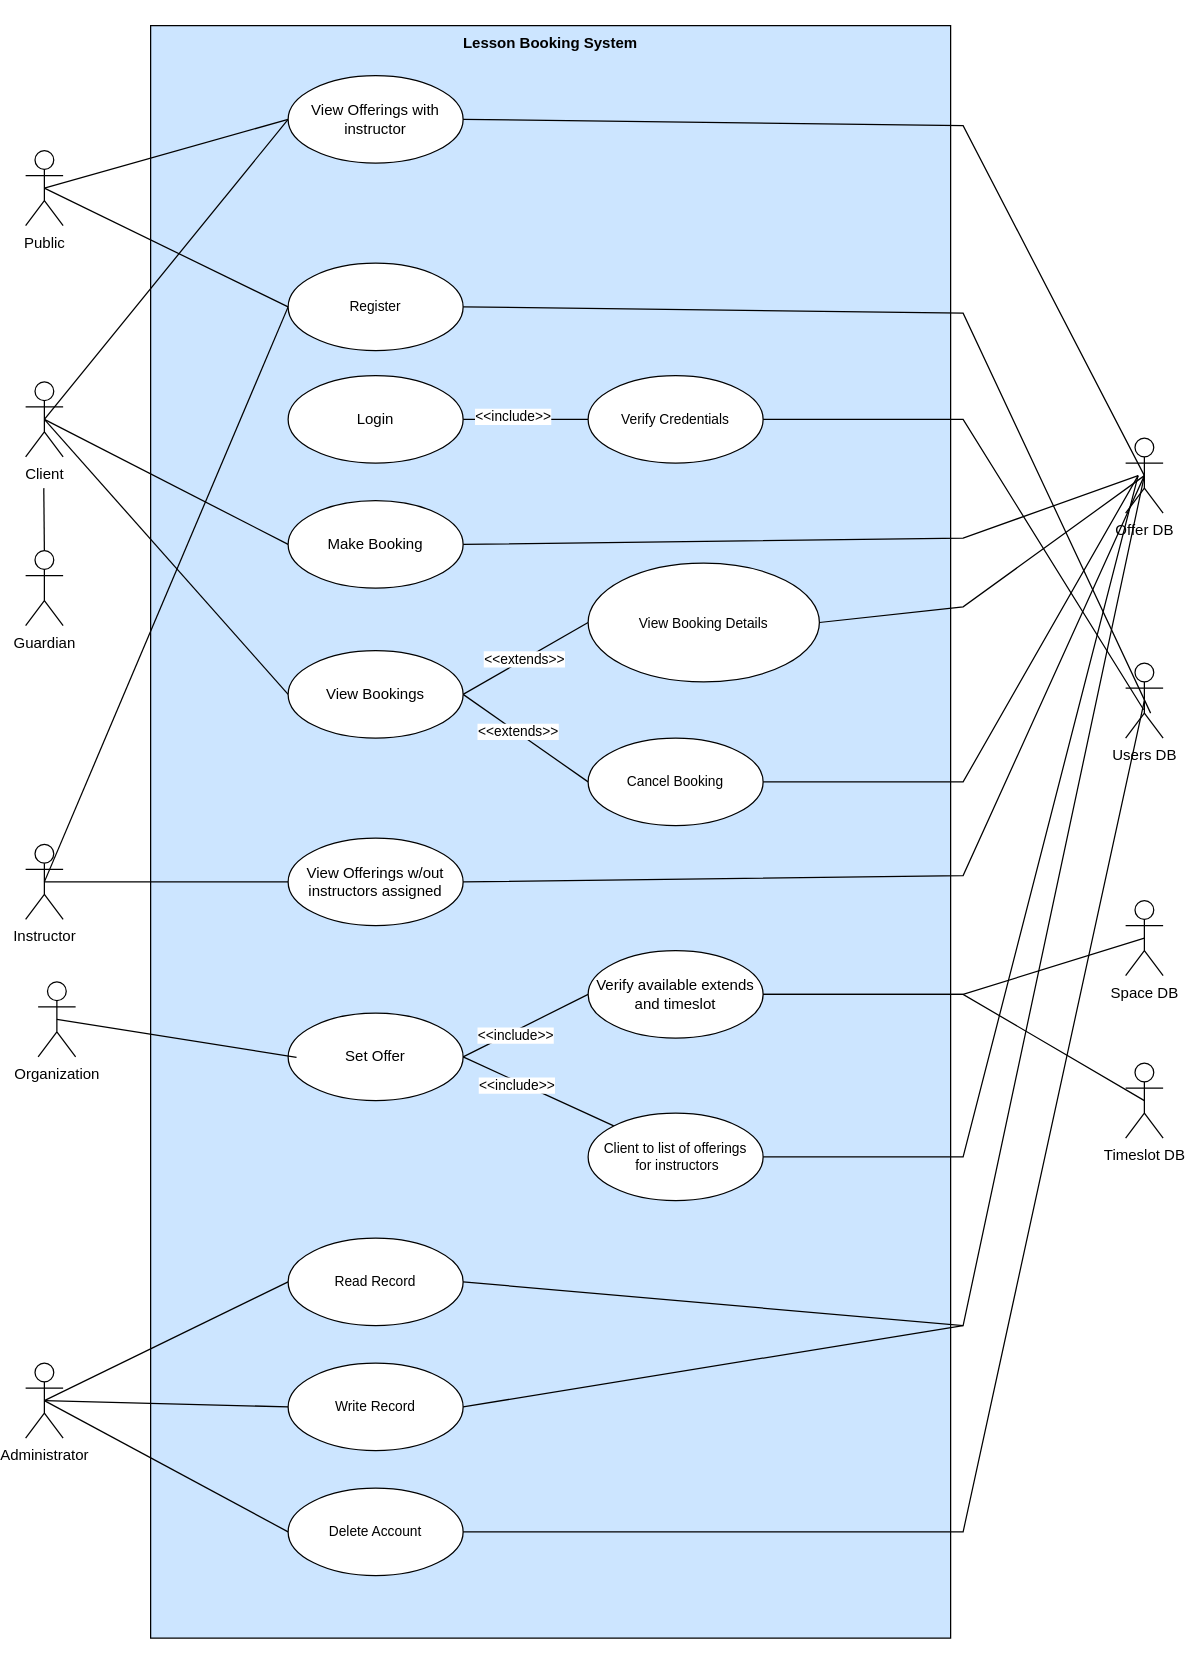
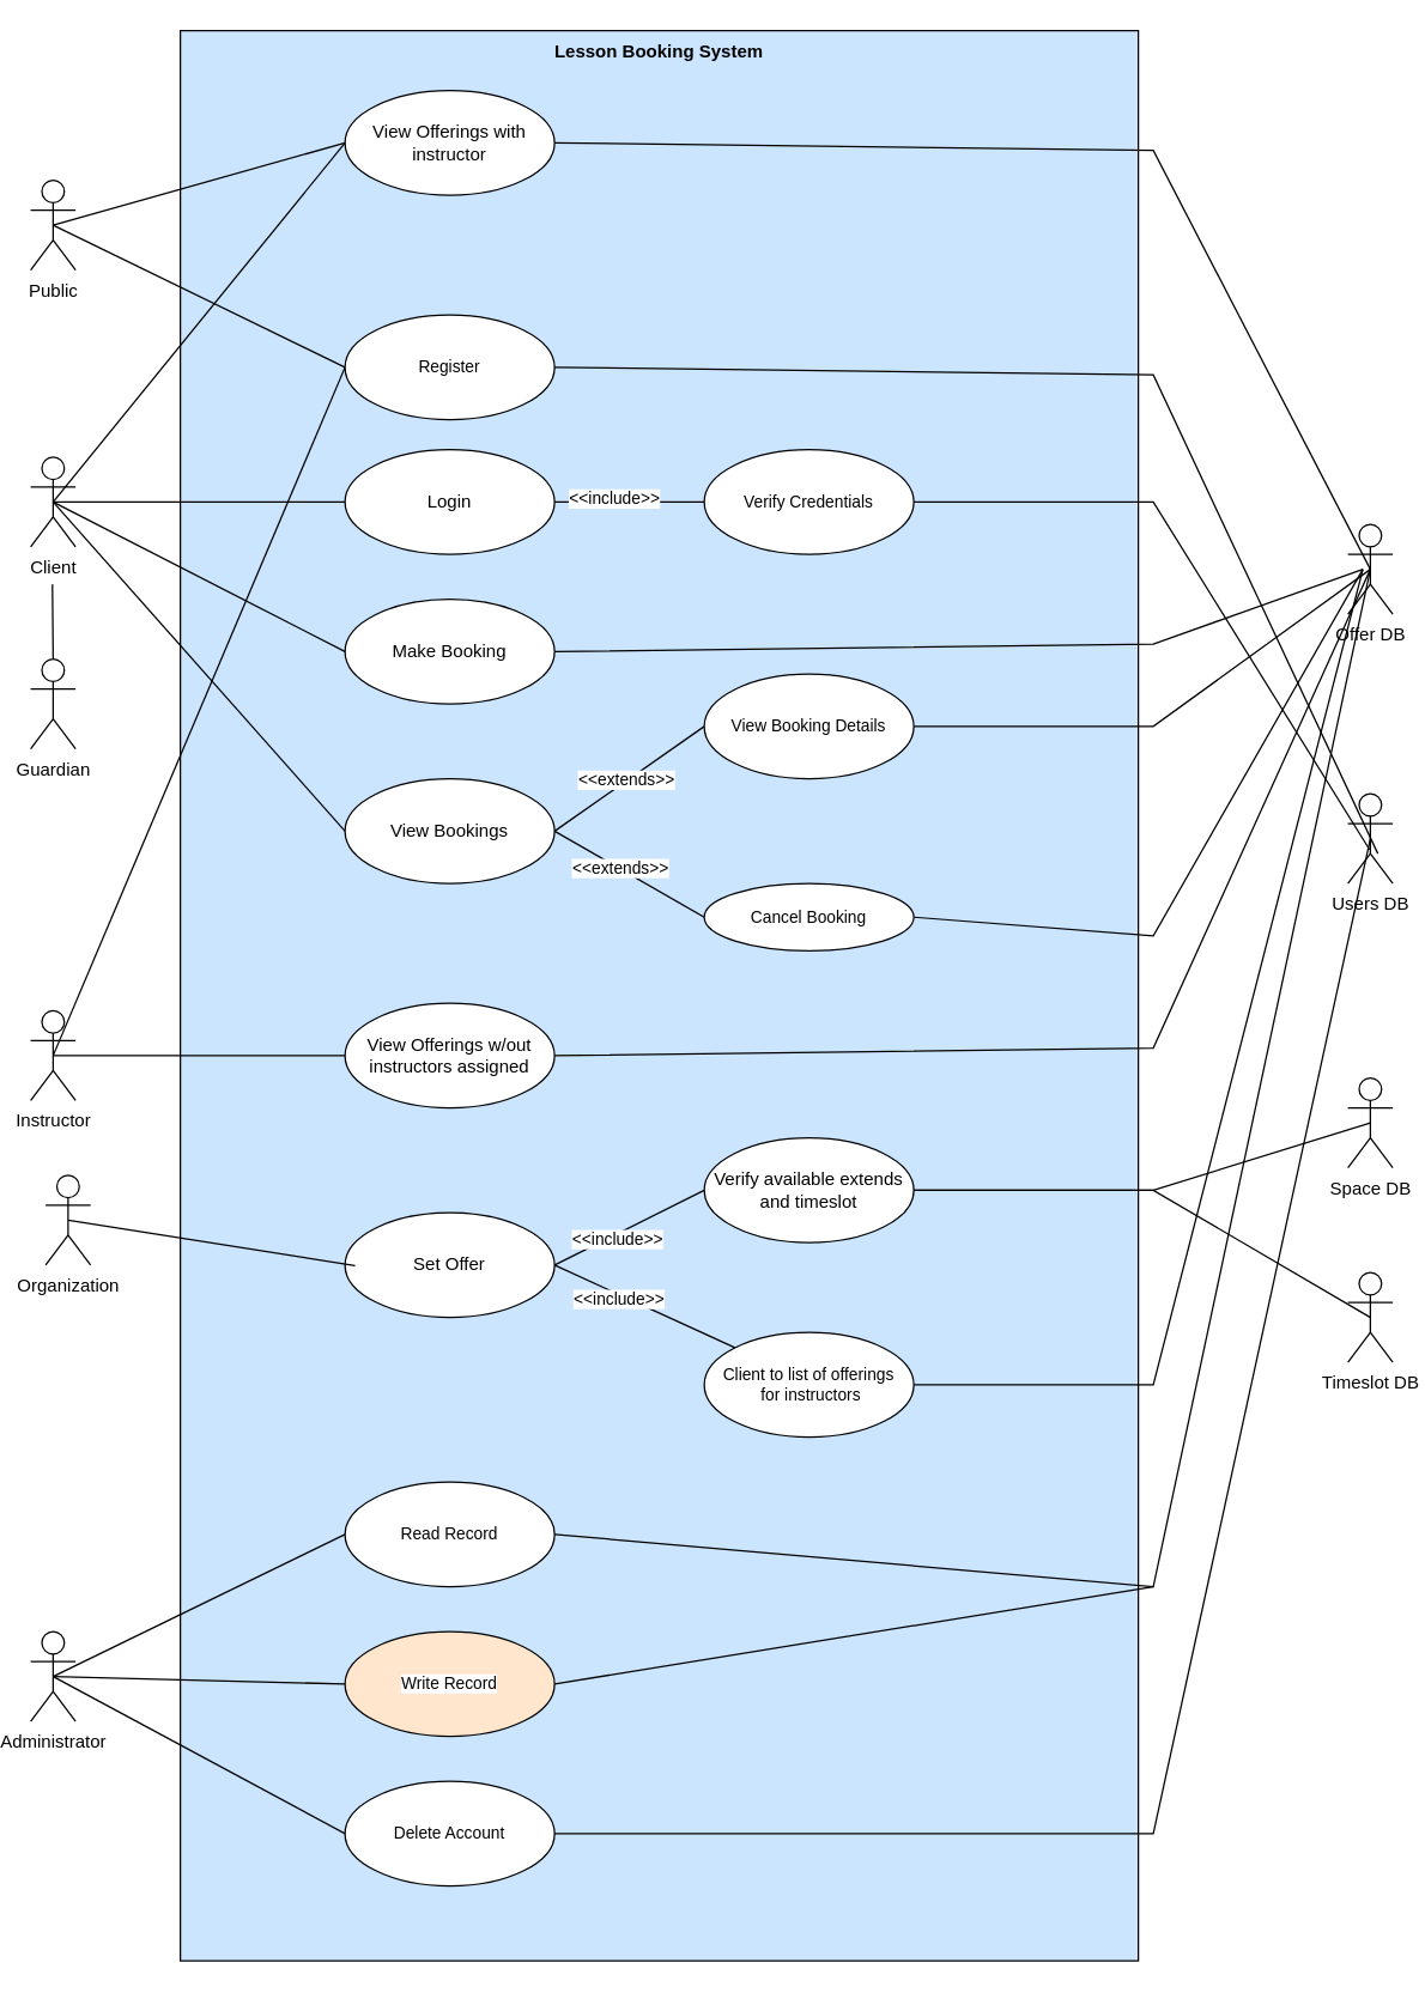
+ <mxCell id="36" value="" style="endArrow=none;html=1;rounded=0;exitX=0.5;exitY=0.5;exitDx=0;exitDy=0;exitPerimeter=0;entryX=0;entryY=0.5;entryDx=0;entryDy=0;" edge="1" parent="1" source="7" target="21"><mxGeometry width="50" height="50" relative="1" as="geometry"><mxPoint x="130" y="330" as="sourcePoint" /><mxPoint x="180" y="280" as="targetPoint" /></mxGeometry></mxCell>
- <mxCell id="42" value="View Booking Details" style="ellipse;whiteSpace=wrap;html=1;fontFamily=Helvetica;fontSize=11;fontColor=default;labelBackgroundColor=default;" vertex="1" parent="1"><mxGeometry x="470" y="450" width="185" height="95" as="geometry" /></mxCell>
+ <mxCell id="42" value="View Booking Details" style="ellipse;whiteSpace=wrap;html=1;fontFamily=Helvetica;fontSize=11;fontColor=default;labelBackgroundColor=default;" vertex="1" parent="1"><mxGeometry x="470" y="450" width="140" height="70" as="geometry" /></mxCell>
- <mxCell id="44" value="Cancel Booking" style="ellipse;whiteSpace=wrap;html=1;fontFamily=Helvetica;fontSize=11;fontColor=default;labelBackgroundColor=default;" vertex="1" parent="1"><mxGeometry x="470" y="590" width="140" height="70" as="geometry" /></mxCell>
+ <mxCell id="44" value="Cancel Booking" style="ellipse;whiteSpace=wrap;html=1;fontFamily=Helvetica;fontSize=11;fontColor=default;labelBackgroundColor=default;" vertex="1" parent="1"><mxGeometry x="470" y="590" width="140" height="45" as="geometry" /></mxCell>
- <mxCell id="47" value="Write Record" style="ellipse;whiteSpace=wrap;html=1;fontFamily=Helvetica;fontSize=11;fontColor=default;labelBackgroundColor=default;" vertex="1" parent="1"><mxGeometry x="230" y="1090" width="140" height="70" as="geometry" /></mxCell>
+ <mxCell id="47" value="Write Record" style="ellipse;whiteSpace=wrap;html=1;fontFamily=Helvetica;fontSize=11;fontColor=default;labelBackgroundColor=default;fillColor=#ffe6cc;" vertex="1" parent="1"><mxGeometry x="230" y="1090" width="140" height="70" as="geometry" /></mxCell>
